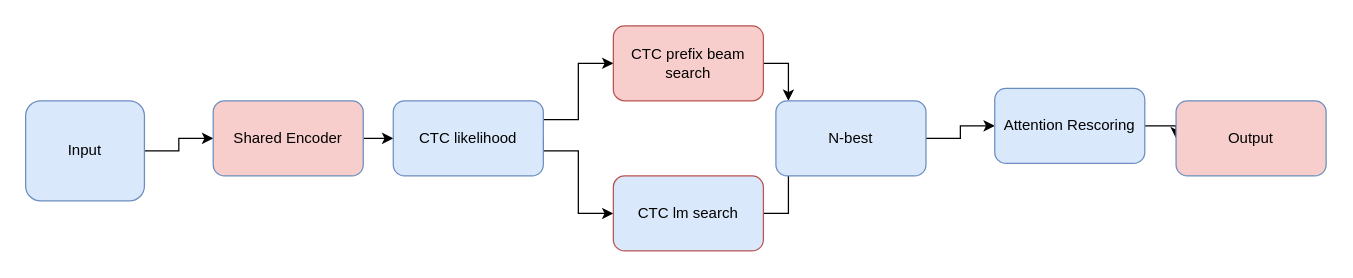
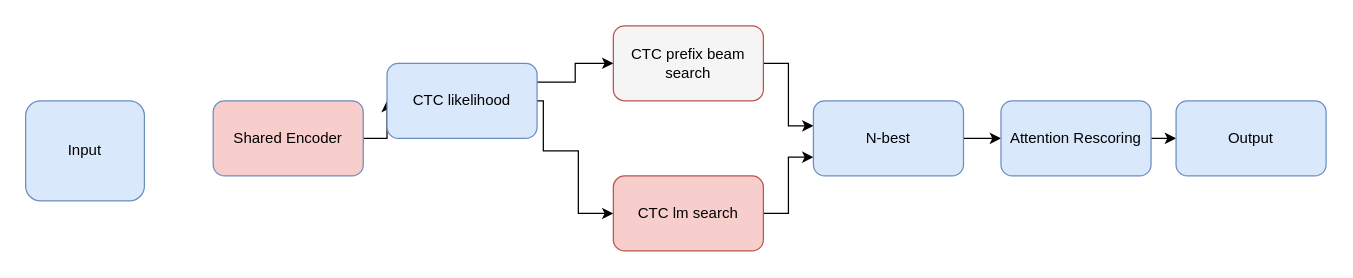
- <mxCell id="10" value="CTC prefix beam search" style="rounded=1;whiteSpace=wrap;html=1;fillColor=#f8cecc;strokeColor=#b85450;" vertex="1" parent="1"><mxGeometry x="490" y="20" width="120" height="60" as="geometry" /></mxCell>
+ <mxCell id="10" value="CTC prefix beam search" style="rounded=1;whiteSpace=wrap;html=1;fillColor=#f5f5f5;strokeColor=#b85450;" vertex="1" parent="1"><mxGeometry x="490" y="20" width="120" height="60" as="geometry" /></mxCell>
- <mxCell id="16" value="Attention Rescoring" style="rounded=1;whiteSpace=wrap;html=1;fillColor=#dae8fc;strokeColor=#6c8ebf;" vertex="1" parent="1"><mxGeometry x="795" y="70" width="120" height="60" as="geometry" /></mxCell>
+ <mxCell id="16" value="Attention Rescoring" style="rounded=1;whiteSpace=wrap;html=1;fillColor=#dae8fc;strokeColor=#6c8ebf;" vertex="1" parent="1"><mxGeometry x="800" y="80" width="120" height="60" as="geometry" /></mxCell>
- <mxCell id="8" value="CTC likelihood" style="rounded=1;whiteSpace=wrap;html=1;fillColor=#dae8fc;strokeColor=#6c8ebf;" vertex="1" parent="1"><mxGeometry x="314" y="80" width="120" height="60" as="geometry" /></mxCell>
+ <mxCell id="8" value="CTC likelihood" style="rounded=1;whiteSpace=wrap;html=1;fillColor=#dae8fc;strokeColor=#6c8ebf;" vertex="1" parent="1"><mxGeometry x="309" y="50" width="120" height="60" as="geometry" /></mxCell>
- <mxCell id="14" value="N-best" style="rounded=1;whiteSpace=wrap;html=1;fillColor=#dae8fc;strokeColor=#6c8ebf;" vertex="1" parent="1"><mxGeometry x="620" y="80" width="120" height="60" as="geometry" /></mxCell>
+ <mxCell id="14" value="N-best" style="rounded=1;whiteSpace=wrap;html=1;fillColor=#dae8fc;strokeColor=#6c8ebf;" vertex="1" parent="1"><mxGeometry x="650" y="80" width="120" height="60" as="geometry" /></mxCell>
- <mxCell id="17" value="Output" style="rounded=1;whiteSpace=wrap;html=1;fillColor=#f8cecc;strokeColor=#6c8ebf;" vertex="1" parent="1"><mxGeometry x="940" y="80" width="120" height="60" as="geometry" /></mxCell>
+ <mxCell id="17" value="Output" style="rounded=1;whiteSpace=wrap;html=1;fillColor=#dae8fc;strokeColor=#6c8ebf;" vertex="1" parent="1"><mxGeometry x="940" y="80" width="120" height="60" as="geometry" /></mxCell>
- <mxCell id="2" style="edgeStyle=orthogonalEdgeStyle;rounded=0;orthogonalLoop=1;jettySize=auto;html=1;exitX=1;exitY=0.5;exitDx=0;exitDy=0;entryX=0;entryY=0.5;entryDx=0;entryDy=0;" edge="1" parent="1" source="3" target="5"><mxGeometry relative="1" as="geometry" /></mxCell>
- <mxCell id="12" value="CTC lm search" style="rounded=1;whiteSpace=wrap;html=1;fillColor=#dae8fc;strokeColor=#b85450;" vertex="1" parent="1"><mxGeometry x="490" y="140" width="120" height="60" as="geometry" /></mxCell>
+ <mxCell id="12" value="CTC lm search" style="rounded=1;whiteSpace=wrap;html=1;fillColor=#f8cecc;strokeColor=#b85450;" vertex="1" parent="1"><mxGeometry x="490" y="140" width="120" height="60" as="geometry" /></mxCell>
